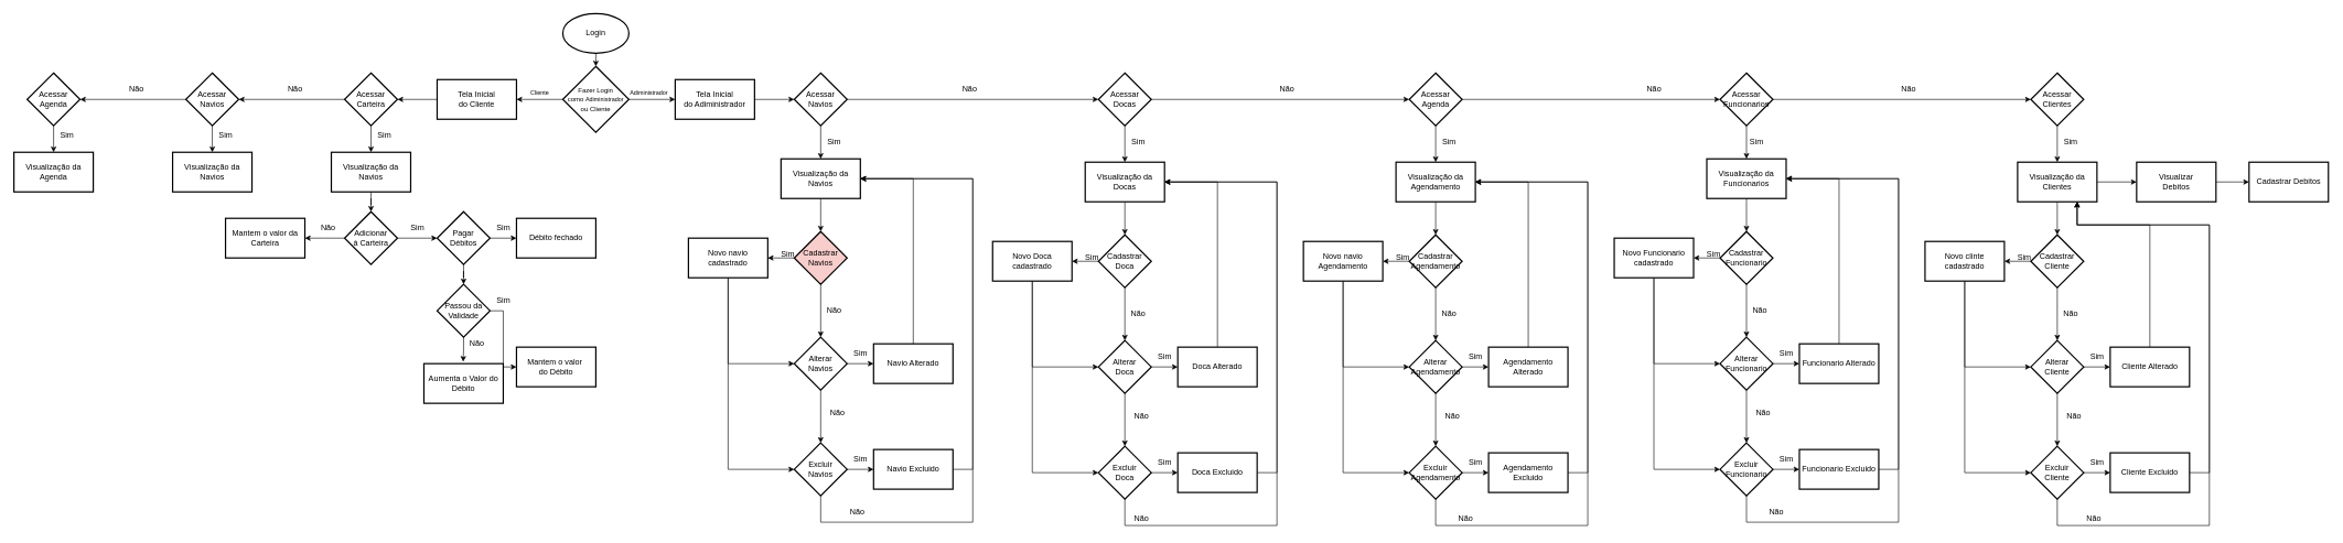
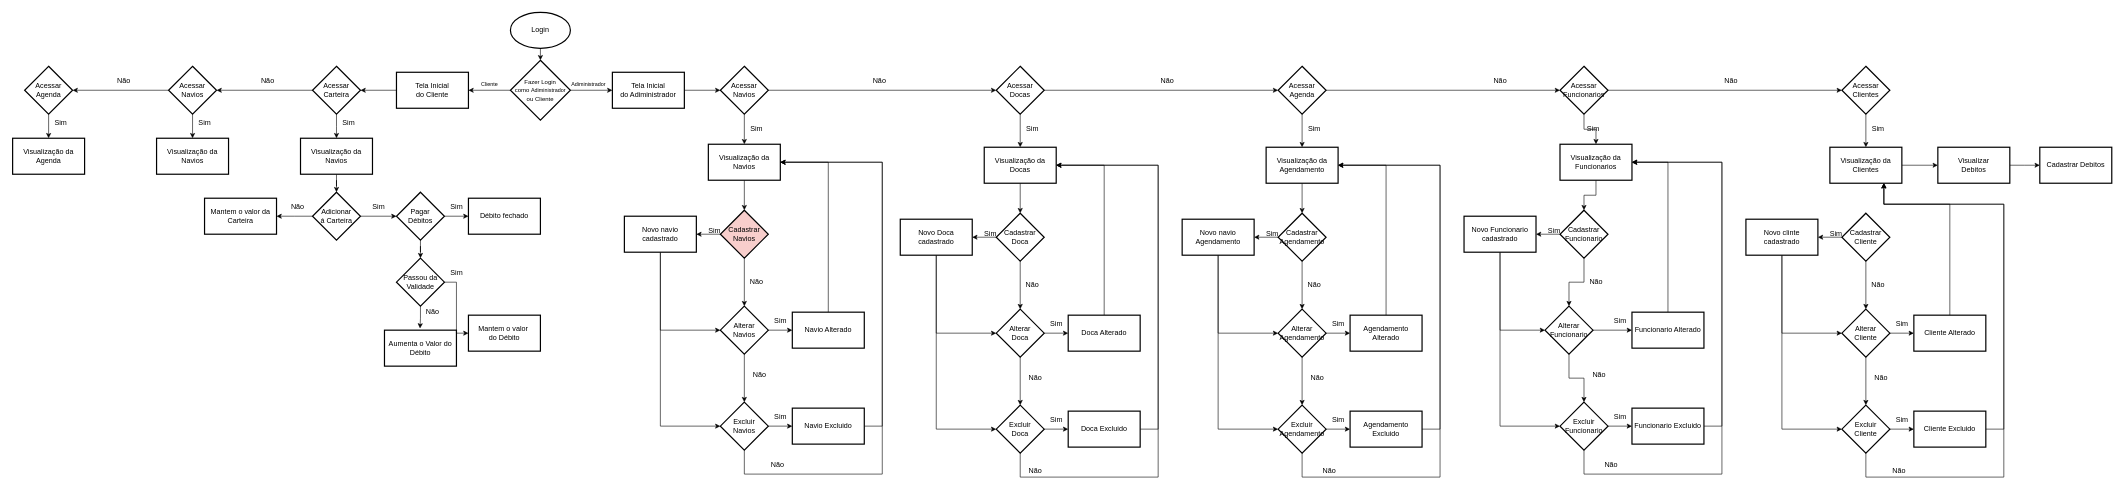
- <mxCell id="136" value="Visualização da Funcionarios" style="whiteSpace=wrap;html=1;strokeWidth=2;" vertex="1" parent="1"><mxGeometry x="2580" y="240" width="120" height="60" as="geometry" /></mxCell>
+ <mxCell id="136" value="Visualização da Funcionarios" style="whiteSpace=wrap;html=1;strokeWidth=2;" vertex="1" parent="1"><mxGeometry x="2600" y="240" width="120" height="60" as="geometry" /></mxCell>
- <mxCell id="158" value="" style="edgeStyle=orthogonalEdgeStyle;rounded=0;orthogonalLoop=1;jettySize=auto;html=1;" edge="1" parent="1" source="160" target="163"><mxGeometry relative="1" as="geometry" /></mxCell>
- <mxCell id="142" value="Alterar&lt;div&gt;Funcionario&lt;/div&gt;" style="rhombus;whiteSpace=wrap;html=1;strokeWidth=2;" vertex="1" parent="1"><mxGeometry x="2600" y="510" width="80" height="80" as="geometry" /></mxCell>
+ <mxCell id="142" value="Alterar&lt;div&gt;Funcionario&lt;/div&gt;" style="rhombus;whiteSpace=wrap;html=1;strokeWidth=2;" vertex="1" parent="1"><mxGeometry x="2575" y="510" width="80" height="80" as="geometry" /></mxCell>
